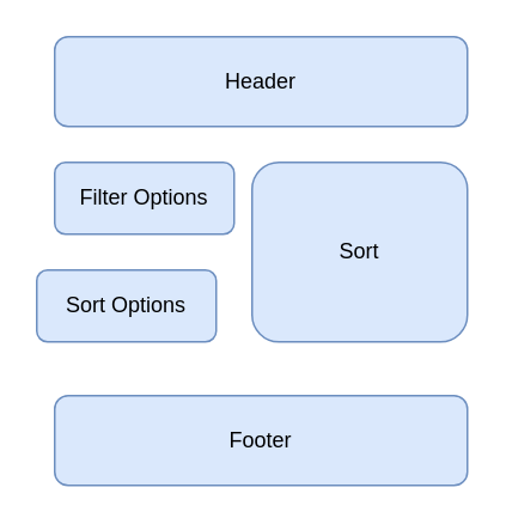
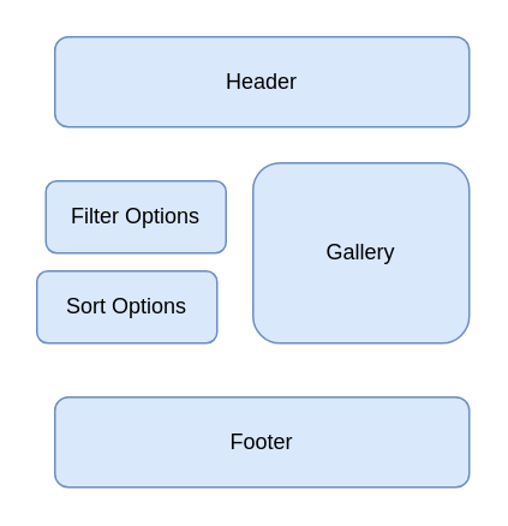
- <mxCell id="6" value="Filter Options" style="rounded=1;whiteSpace=wrap;html=1;fillColor=#dae8fc;strokeColor=#6c8ebf;" vertex="1" parent="1"><mxGeometry x="30" y="90" width="100" height="40" as="geometry" /></mxCell>
+ <mxCell id="6" value="Filter Options" style="rounded=1;whiteSpace=wrap;html=1;fillColor=#dae8fc;strokeColor=#6c8ebf;" vertex="1" parent="1"><mxGeometry x="25" y="100" width="100" height="40" as="geometry" /></mxCell>
- <mxCell id="3" value="Sort" style="rounded=1;whiteSpace=wrap;html=1;fillColor=#dae8fc;strokeColor=#6c8ebf;" parent="1" vertex="1"><mxGeometry x="140" y="90" width="120" height="100" as="geometry" /></mxCell>
+ <mxCell id="3" value="Gallery" style="rounded=1;whiteSpace=wrap;html=1;fillColor=#dae8fc;strokeColor=#6c8ebf;" parent="1" vertex="1"><mxGeometry x="140" y="90" width="120" height="100" as="geometry" /></mxCell>
